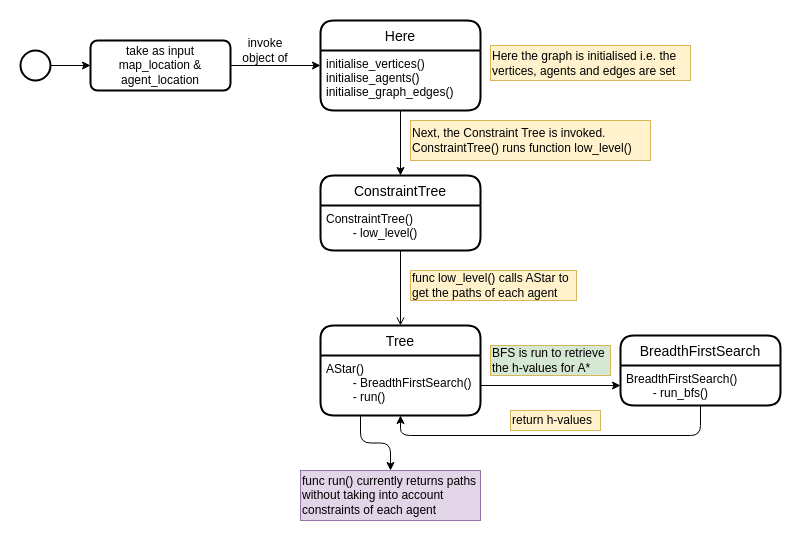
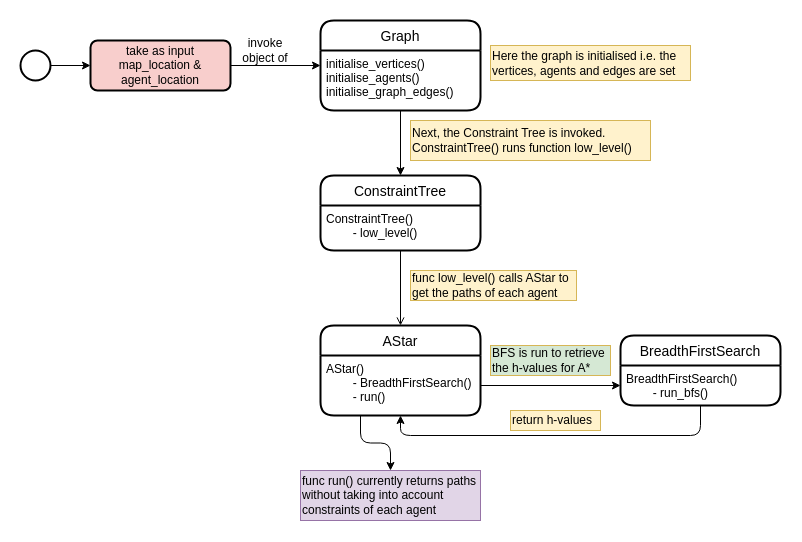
- <mxCell id="2" value="Here" style="swimlane;childLayout=stackLayout;horizontal=1;startSize=30;horizontalStack=0;rounded=1;fontSize=14;fontStyle=0;strokeWidth=2;resizeParent=0;resizeLast=1;shadow=0;dashed=0;align=center;" parent="1" vertex="1"><mxGeometry x="320" y="20" width="160" height="90" as="geometry"><mxRectangle x="330" y="320" width="70" height="30" as="alternateBounds" /></mxGeometry></mxCell>
+ <mxCell id="2" value="Graph" style="swimlane;childLayout=stackLayout;horizontal=1;startSize=30;horizontalStack=0;rounded=1;fontSize=14;fontStyle=0;strokeWidth=2;resizeParent=0;resizeLast=1;shadow=0;dashed=0;align=center;" parent="1" vertex="1"><mxGeometry x="320" y="20" width="160" height="90" as="geometry"><mxRectangle x="330" y="320" width="70" height="30" as="alternateBounds" /></mxGeometry></mxCell>
- <mxCell id="8" value="take as input map_location &amp;amp; agent_location" style="rounded=1;whiteSpace=wrap;html=1;absoluteArcSize=1;arcSize=14;strokeWidth=2;sketch=0;" parent="1" vertex="1"><mxGeometry x="90" y="40" width="140" height="50" as="geometry" /></mxCell>
+ <mxCell id="8" value="take as input map_location &amp;amp; agent_location" style="rounded=1;whiteSpace=wrap;html=1;absoluteArcSize=1;arcSize=14;strokeWidth=2;sketch=0;fillColor=#f8cecc;" parent="1" vertex="1"><mxGeometry x="90" y="40" width="140" height="50" as="geometry" /></mxCell>
- <mxCell id="14" value="Tree" style="swimlane;childLayout=stackLayout;horizontal=1;startSize=30;horizontalStack=0;rounded=1;fontSize=14;fontStyle=0;strokeWidth=2;resizeParent=0;resizeLast=1;shadow=0;dashed=0;align=center;" parent="1" vertex="1"><mxGeometry x="320" y="325" width="160" height="90" as="geometry"><mxRectangle x="330" y="320" width="70" height="30" as="alternateBounds" /></mxGeometry></mxCell>
+ <mxCell id="14" value="AStar" style="swimlane;childLayout=stackLayout;horizontal=1;startSize=30;horizontalStack=0;rounded=1;fontSize=14;fontStyle=0;strokeWidth=2;resizeParent=0;resizeLast=1;shadow=0;dashed=0;align=center;" parent="1" vertex="1"><mxGeometry x="320" y="325" width="160" height="90" as="geometry"><mxRectangle x="330" y="320" width="70" height="30" as="alternateBounds" /></mxGeometry></mxCell>
